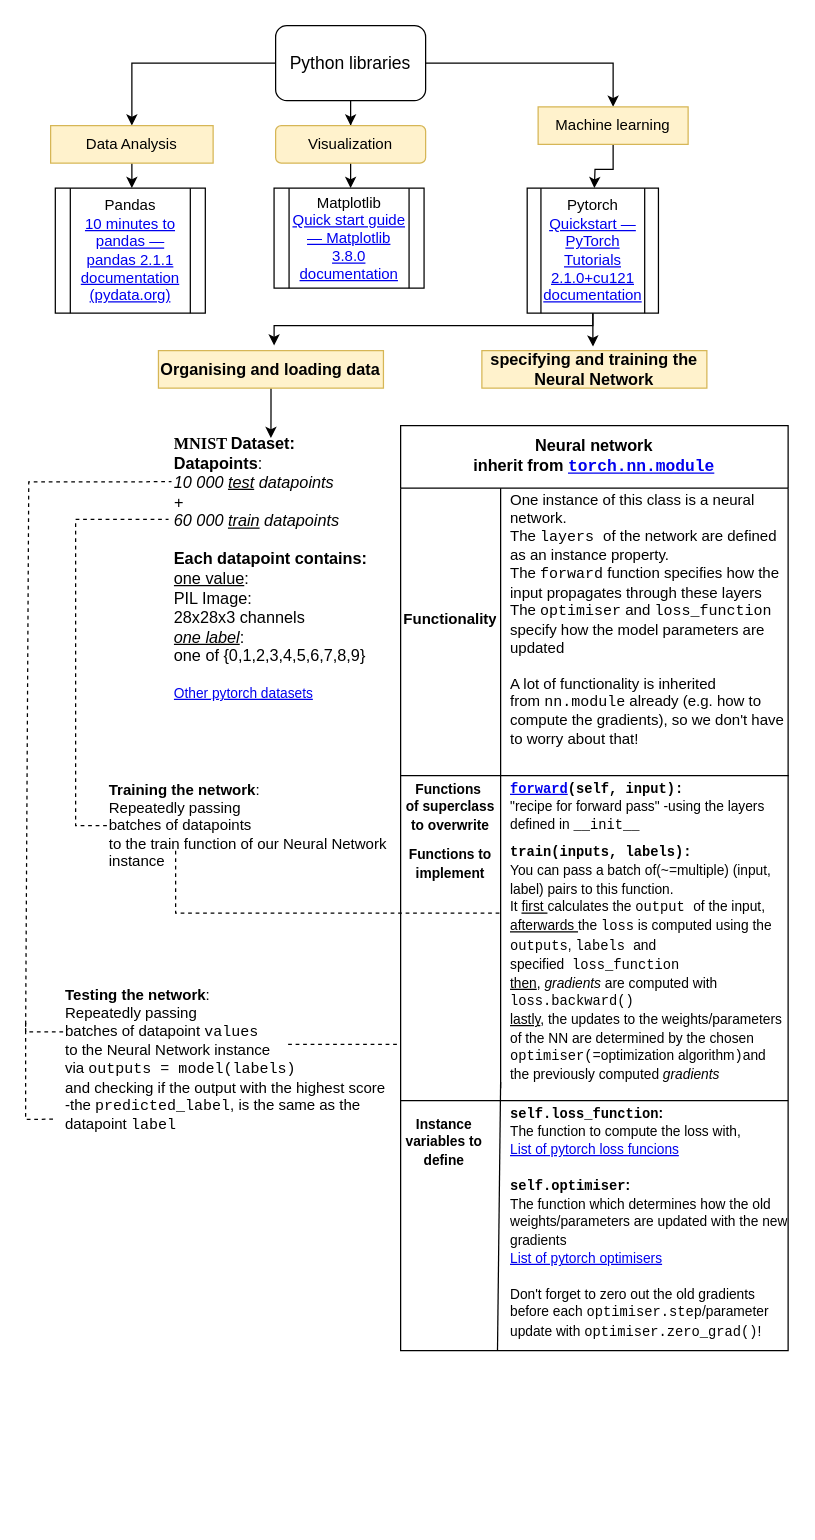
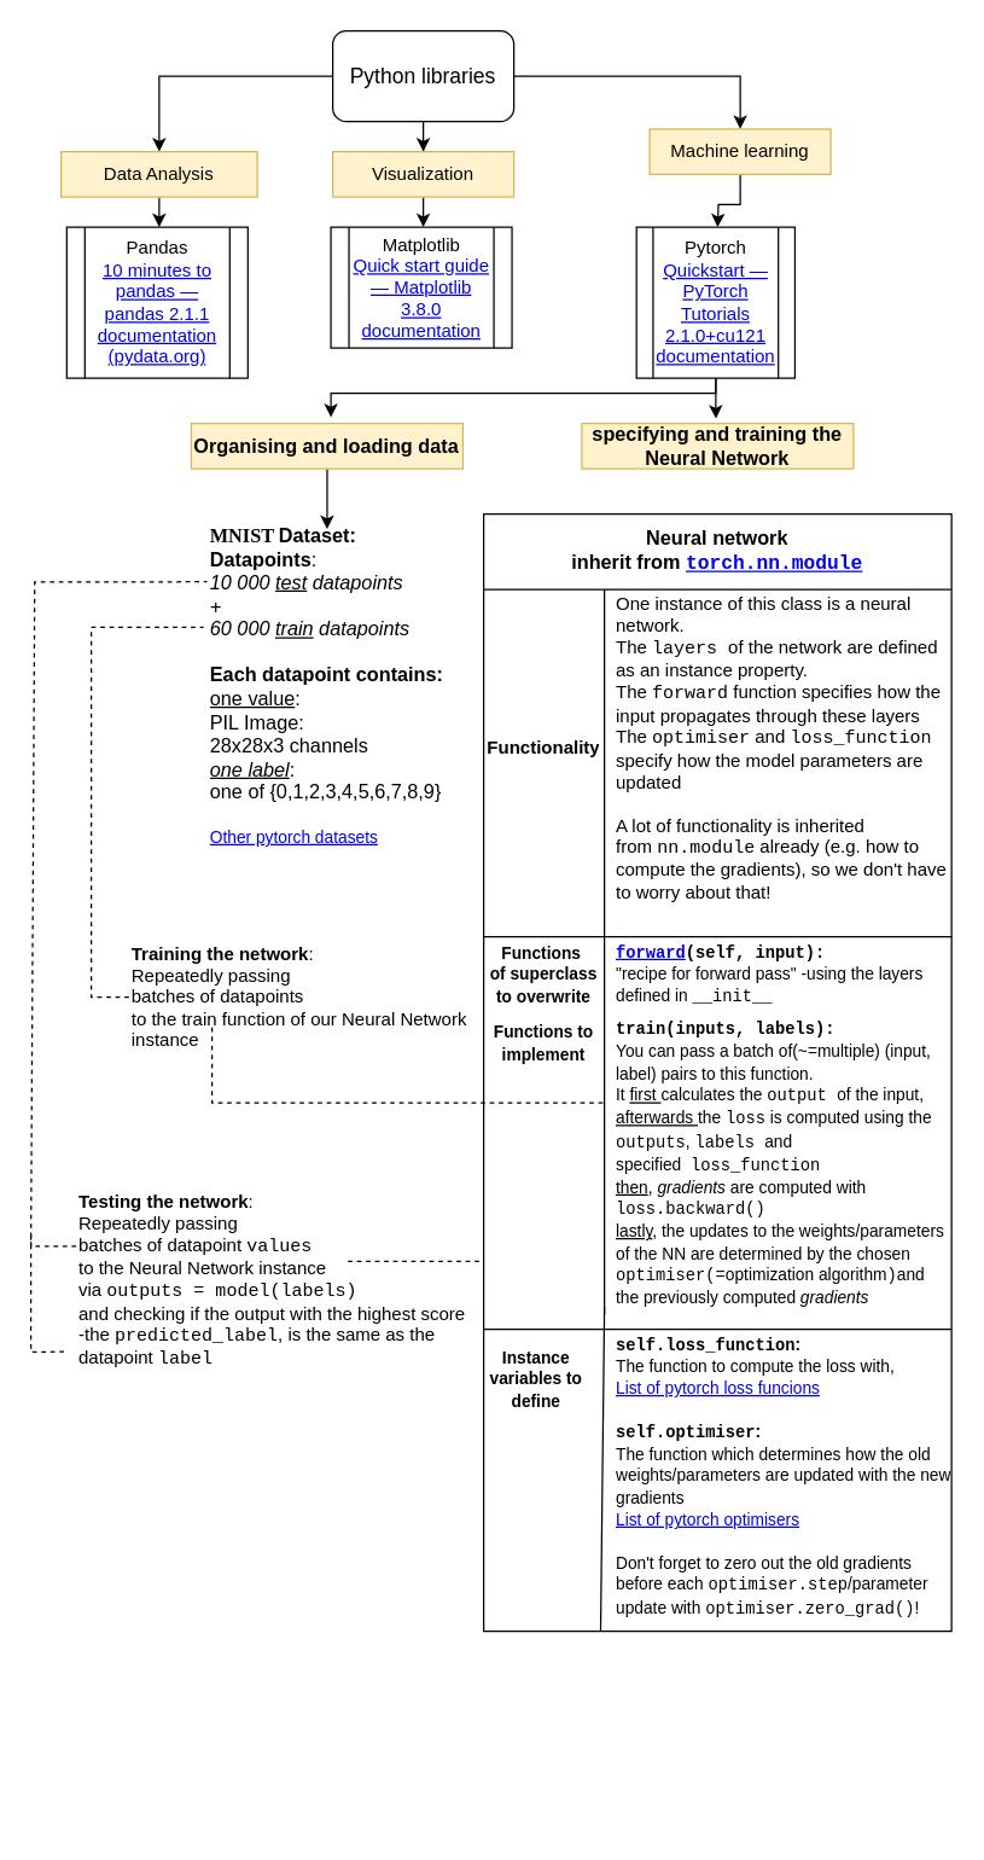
- <mxCell id="7" value="Visualization" style="whiteSpace=wrap;html=1;fillColor=#fff2cc;strokeColor=#d6b656;rounded=1;" parent="1" vertex="1"><mxGeometry x="220" y="100" width="120" height="30" as="geometry" /></mxCell>
+ <mxCell id="7" value="Visualization" style="rounded=0;whiteSpace=wrap;html=1;fillColor=#fff2cc;strokeColor=#d6b656;" parent="1" vertex="1"><mxGeometry x="220" y="100" width="120" height="30" as="geometry" /></mxCell>
